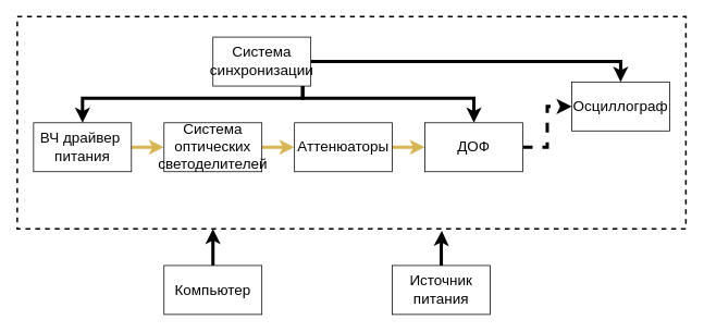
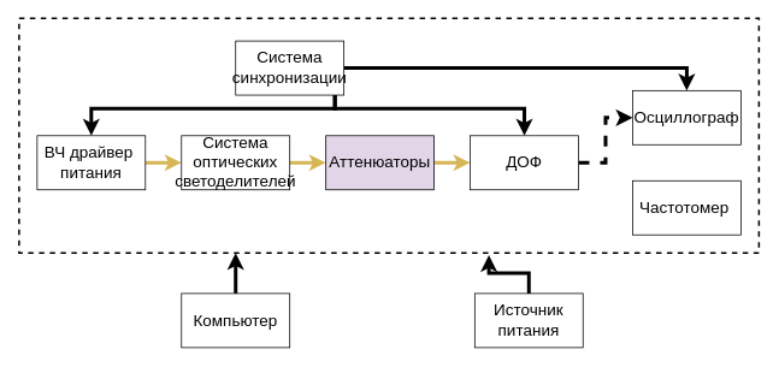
- <mxCell id="8" value="Аттенюаторы" style="rounded=0;whiteSpace=wrap;html=1;fontSize=18;" vertex="1" parent="1"><mxGeometry x="360" y="150" width="120" height="60" as="geometry" /></mxCell>
+ <mxCell id="8" value="Аттенюаторы" style="rounded=0;whiteSpace=wrap;html=1;fontSize=18;fillColor=#e1d5e7;" vertex="1" parent="1"><mxGeometry x="360" y="150" width="120" height="60" as="geometry" /></mxCell>
+ <mxCell id="12" value="Частотомер&amp;nbsp;" style="rounded=0;whiteSpace=wrap;html=1;fontSize=18;" vertex="1" parent="1"><mxGeometry x="700" y="200" width="120" height="60" as="geometry" /></mxCell>
- <mxCell id="14" value="Источник питания" style="rounded=0;whiteSpace=wrap;html=1;fontSize=18;" vertex="1" parent="1"><mxGeometry x="480" y="325" width="120" height="60" as="geometry" /></mxCell>
+ <mxCell id="14" value="Источник питания" style="rounded=0;whiteSpace=wrap;html=1;fontSize=18;" vertex="1" parent="1"><mxGeometry x="525" y="325" width="120" height="60" as="geometry" /></mxCell>
